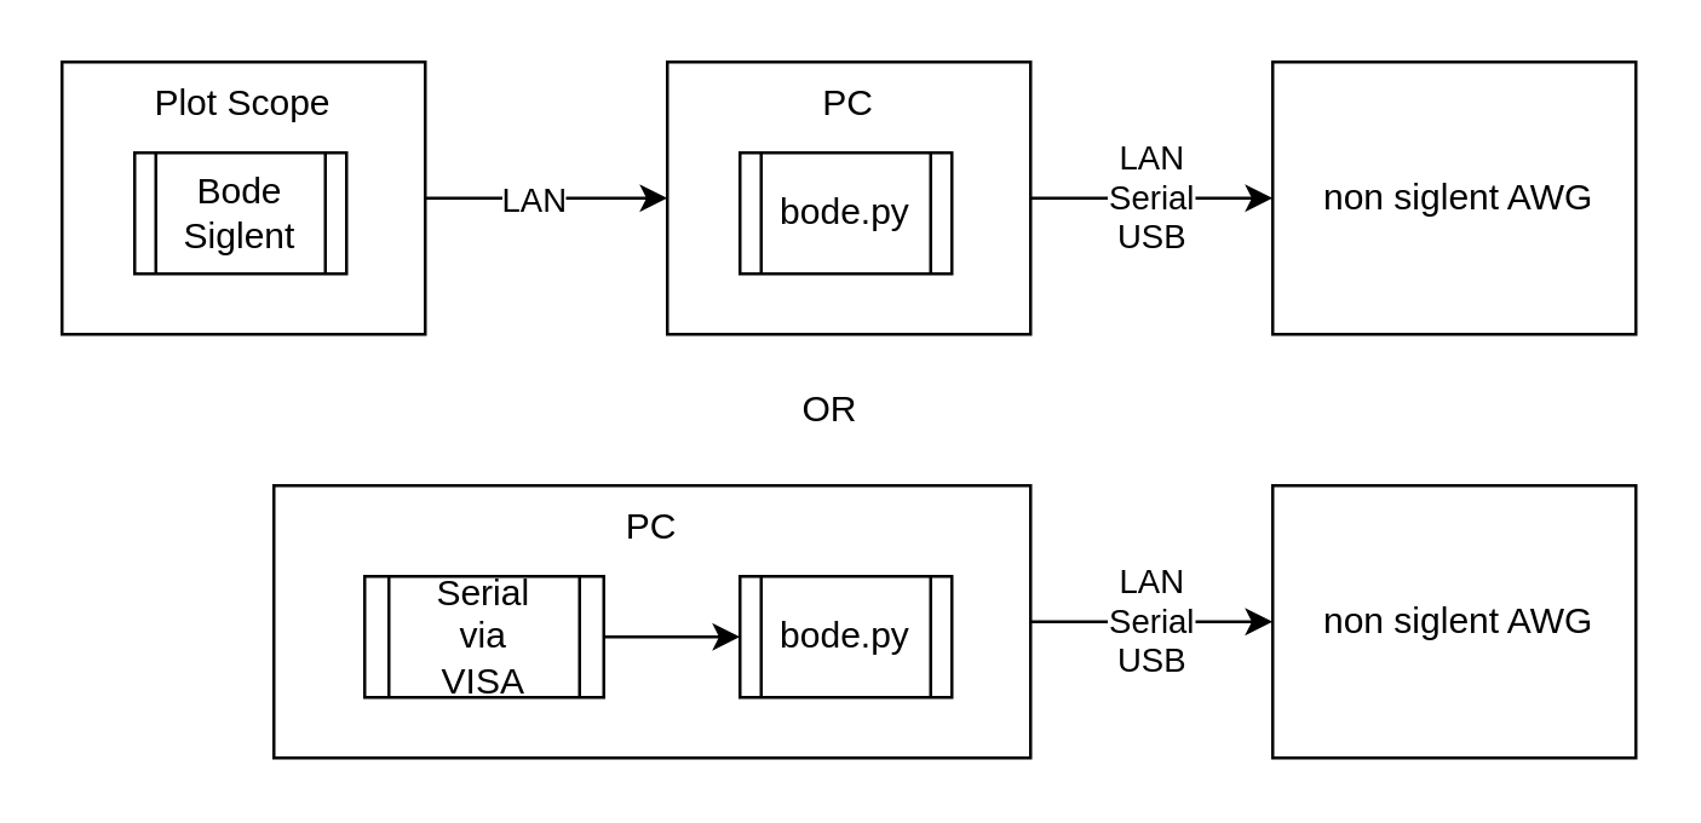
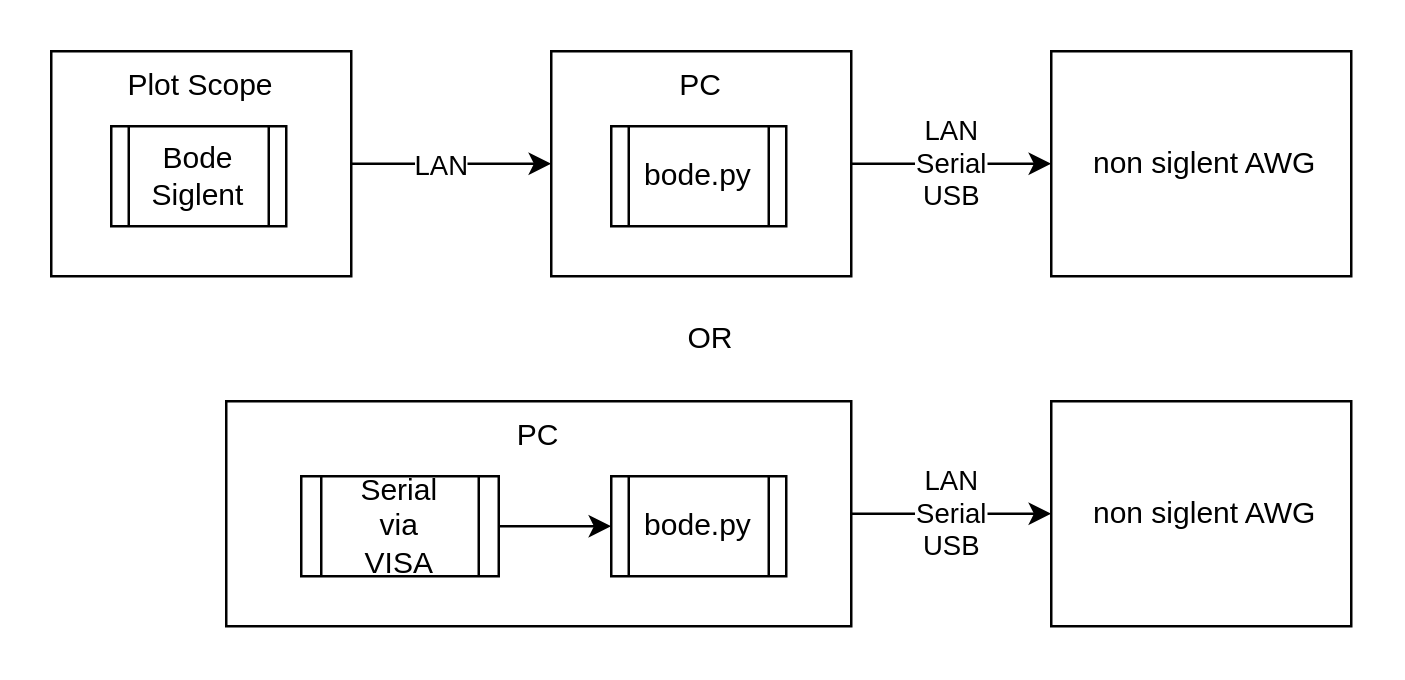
- <mxCell id="16" value="OR" style="text;html=1;align=center;verticalAlign=middle;whiteSpace=wrap;rounded=0;" vertex="1" parent="1"><mxGeometry x="244" y="120" width="60" height="30" as="geometry" /></mxCell>
+ <mxCell id="16" value="OR" style="text;html=1;align=center;verticalAlign=middle;whiteSpace=wrap;rounded=0;" vertex="1" parent="1"><mxGeometry x="254" y="120" width="60" height="30" as="geometry" /></mxCell>
